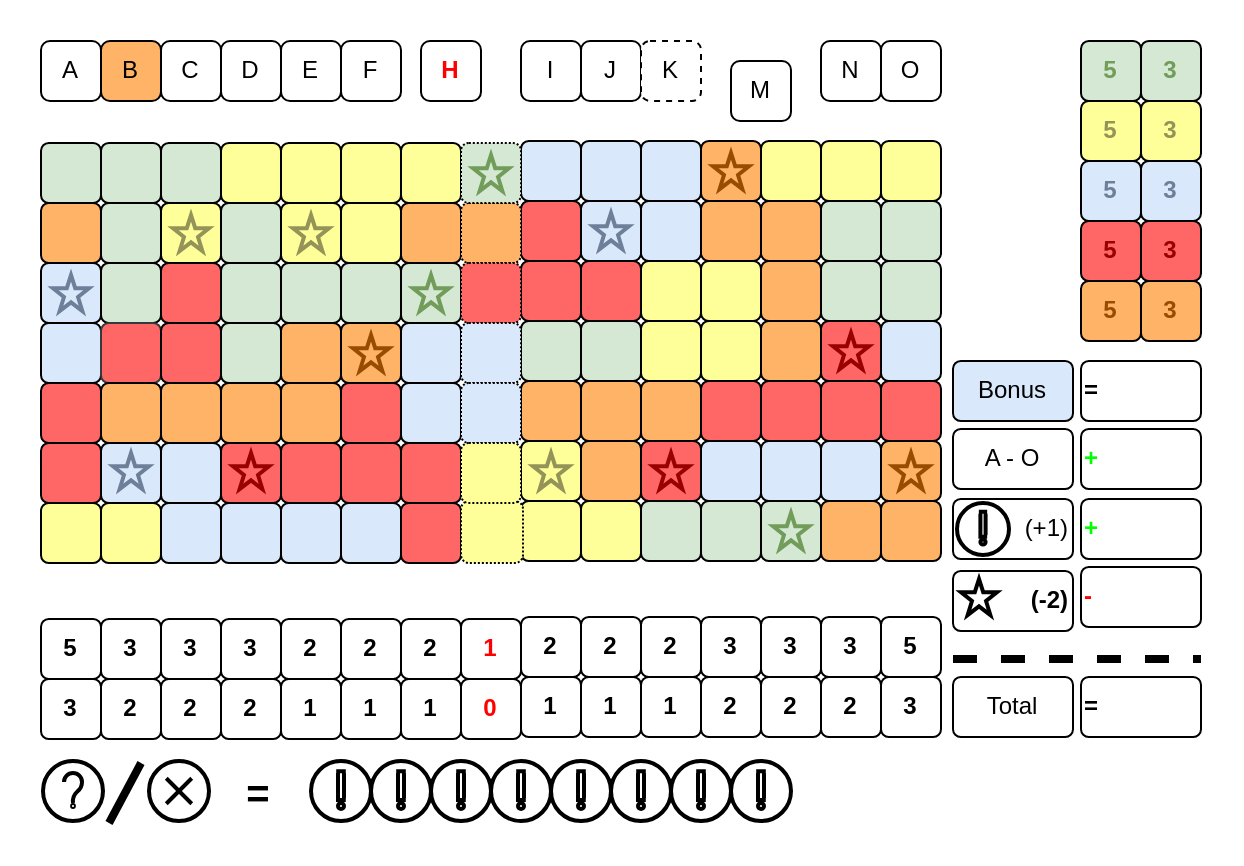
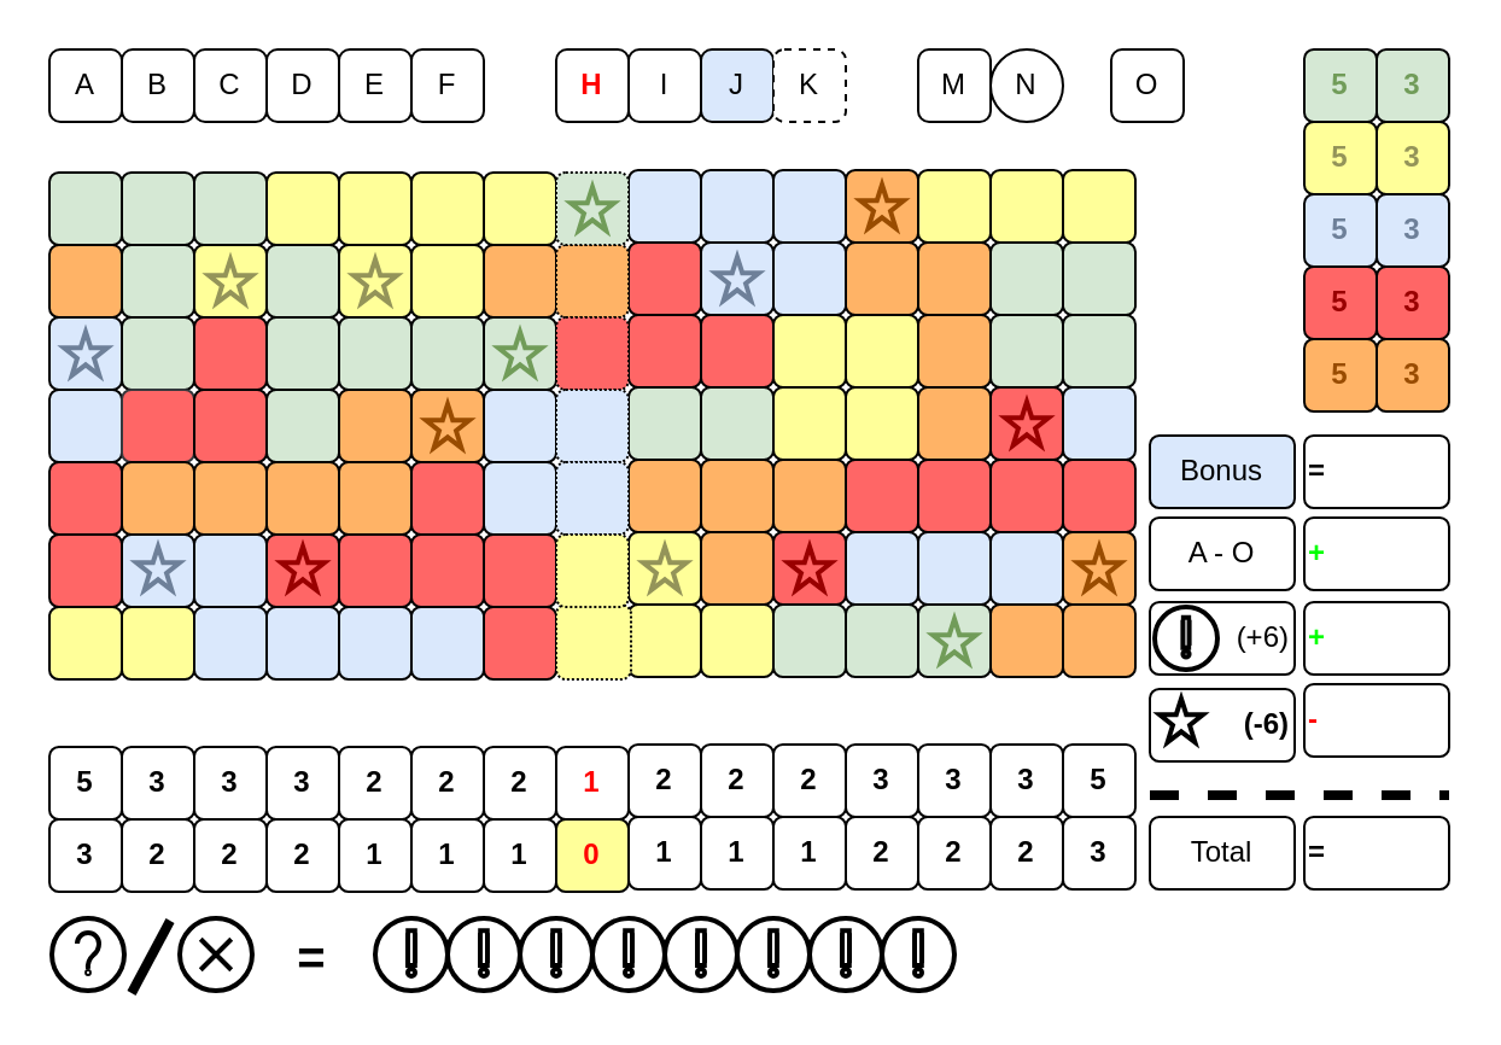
- <mxCell id="4" value="B" style="rounded=1;whiteSpace=wrap;html=1;fillColor=#ffb366;" parent="1" vertex="1"><mxGeometry x="50" width="30" height="30" as="geometry" y="20" /></mxCell>
+ <mxCell id="4" value="B" style="rounded=1;whiteSpace=wrap;html=1;" parent="1" vertex="1"><mxGeometry x="50" width="30" height="30" as="geometry" y="20" /></mxCell>
- <mxCell id="137" value="&lt;b&gt;&lt;font color=&quot;#FF0000&quot;&gt;H&lt;/font&gt;&lt;/b&gt;" style="rounded=1;whiteSpace=wrap;html=1;" parent="1" vertex="1"><mxGeometry x="210" y="20" width="30" height="30" as="geometry" /></mxCell>
+ <mxCell id="137" value="&lt;b&gt;&lt;font color=&quot;#FF0000&quot;&gt;H&lt;/font&gt;&lt;/b&gt;" style="rounded=1;whiteSpace=wrap;html=1;" parent="1" vertex="1"><mxGeometry x="230" width="30" height="30" as="geometry" y="20" /></mxCell>
- <mxCell id="139" value="J" style="rounded=1;whiteSpace=wrap;html=1;" parent="1" vertex="1"><mxGeometry x="290" width="30" height="30" as="geometry" y="20" /></mxCell>
+ <mxCell id="139" value="J" style="rounded=1;whiteSpace=wrap;html=1;fillColor=#dae8fc;" parent="1" vertex="1"><mxGeometry x="290" width="30" height="30" as="geometry" y="20" /></mxCell>
- <mxCell id="142" value="N" style="rounded=1;whiteSpace=wrap;html=1;" parent="1" vertex="1"><mxGeometry x="410" width="30" height="30" as="geometry" y="20" /></mxCell>
+ <mxCell id="142" value="N" style="ellipse;whiteSpace=wrap;html=1;" parent="1" vertex="1"><mxGeometry x="410" width="30" height="30" as="geometry" y="20" /></mxCell>
- <mxCell id="143" value="O" style="rounded=1;whiteSpace=wrap;html=1;" parent="1" vertex="1"><mxGeometry x="440" width="30" height="30" as="geometry" y="20" /></mxCell>
+ <mxCell id="143" value="O" style="rounded=1;whiteSpace=wrap;html=1;" parent="1" vertex="1"><mxGeometry x="460" y="20" width="30" height="30" as="geometry" /></mxCell>
- <mxCell id="141" value="M" style="rounded=1;whiteSpace=wrap;html=1;" parent="1" vertex="1"><mxGeometry x="365" y="30" width="30" height="30" as="geometry" /></mxCell>
+ <mxCell id="141" value="M" style="rounded=1;whiteSpace=wrap;html=1;" parent="1" vertex="1"><mxGeometry x="380" width="30" height="30" as="geometry" y="20" /></mxCell>
- <mxCell id="2" value="&lt;div align=&quot;right&quot;&gt;(+1)&lt;br&gt;&lt;/div&gt;" style="rounded=1;whiteSpace=wrap;html=1;arcSize=13;align=right;flipH=1;" parent="1" vertex="1"><mxGeometry x="476" y="249" width="60" height="30" as="geometry" /></mxCell>
+ <mxCell id="2" value="&lt;div align=&quot;right&quot;&gt;(+6)&lt;br&gt;&lt;/div&gt;" style="rounded=1;whiteSpace=wrap;html=1;arcSize=13;align=right;flipH=1;" parent="1" vertex="1"><mxGeometry x="476" y="249" width="60" height="30" as="geometry" /></mxCell>
- <mxCell id="161" value="&lt;div align=&quot;right&quot;&gt;&lt;b&gt;(-2)&lt;/b&gt;&lt;/div&gt;" style="rounded=1;whiteSpace=wrap;html=1;arcSize=13;align=right;" parent="160" vertex="1"><mxGeometry y="2" width="60" height="30" as="geometry" /></mxCell>
+ <mxCell id="161" value="&lt;div align=&quot;right&quot;&gt;&lt;b&gt;(-6)&lt;/b&gt;&lt;/div&gt;" style="rounded=1;whiteSpace=wrap;html=1;arcSize=13;align=right;" parent="160" vertex="1"><mxGeometry y="2" width="60" height="30" as="geometry" /></mxCell>
- <mxCell id="71" value="&lt;font color=&quot;#FF0000&quot;&gt;0&lt;/font&gt;" style="rounded=1;whiteSpace=wrap;html=1;arcSize=13;fontStyle=1" parent="1" vertex="1"><mxGeometry x="230" y="339" width="30" height="30" as="geometry" /></mxCell>
+ <mxCell id="71" value="&lt;font color=&quot;#FF0000&quot;&gt;0&lt;/font&gt;" style="rounded=1;whiteSpace=wrap;html=1;arcSize=13;fontStyle=1;fillColor=#ffff99;" parent="1" vertex="1"><mxGeometry x="230" y="339" width="30" height="30" as="geometry" /></mxCell>
